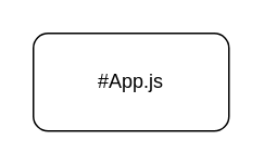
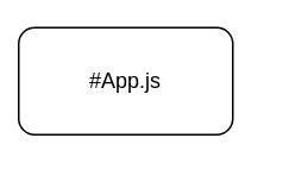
- <mxCell id="2" value="#App.js" style="rounded=1;whiteSpace=wrap;html=1;" vertex="1" parent="1"><mxGeometry x="20" y="20" width="120" height="60" as="geometry" /></mxCell>
+ <mxCell id="2" value="#App.js" style="rounded=1;whiteSpace=wrap;html=1;" vertex="1" parent="1"><mxGeometry x="10" y="15" width="120" height="60" as="geometry" /></mxCell>
